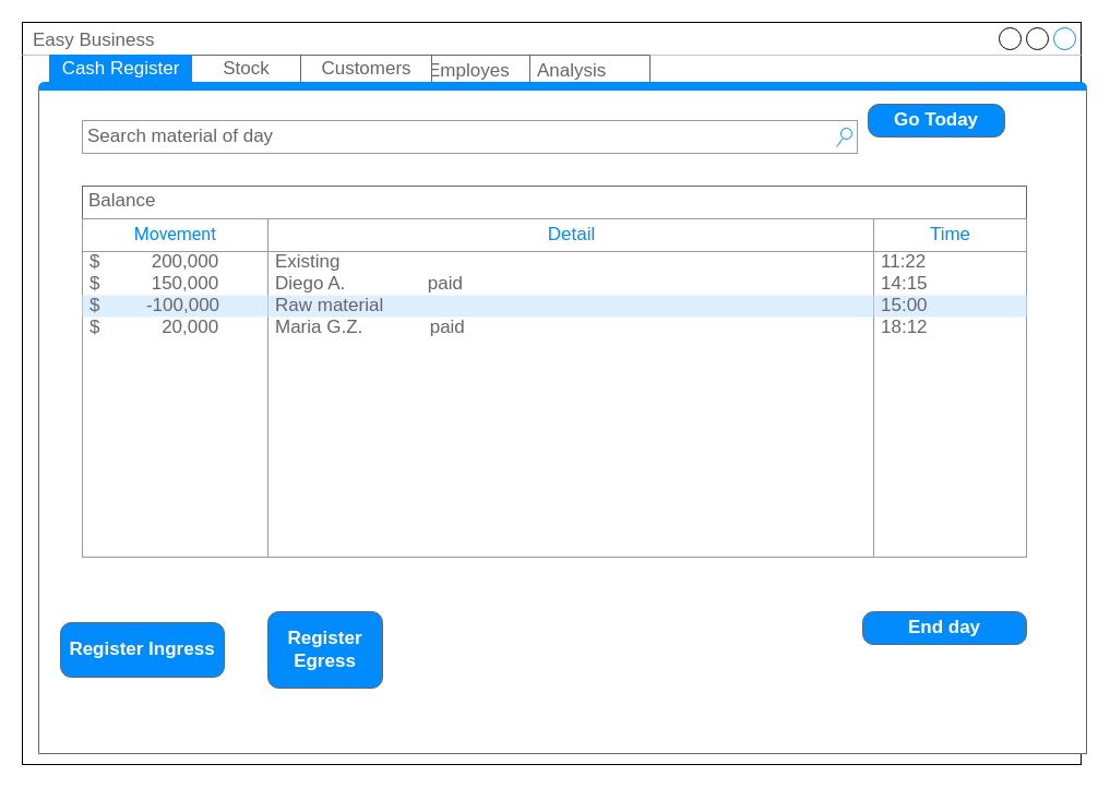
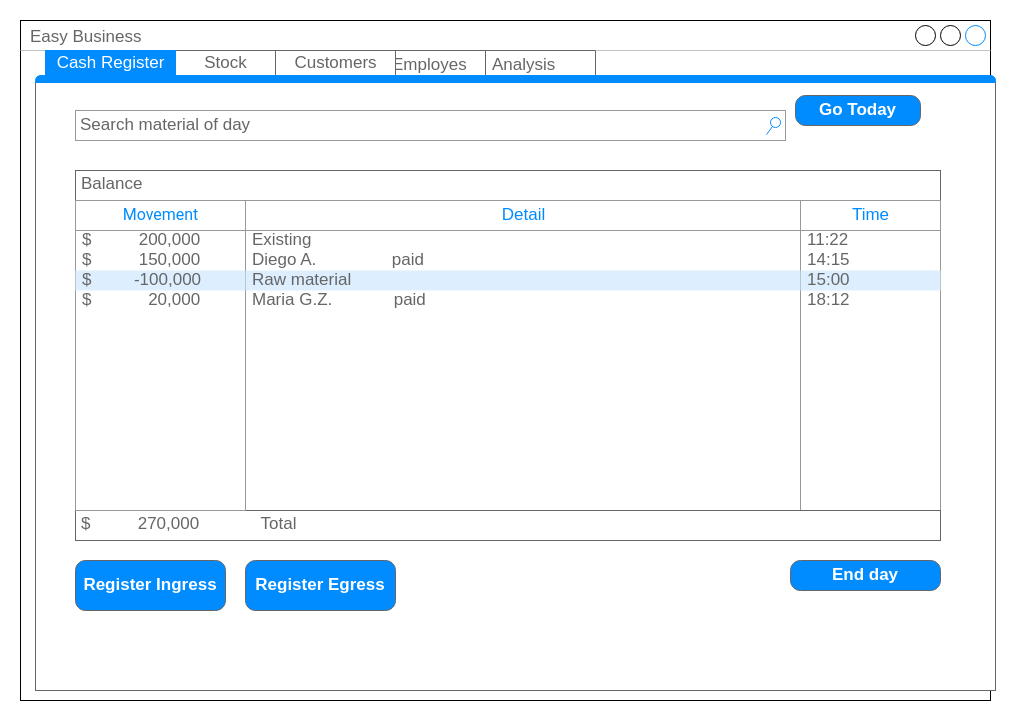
+ <mxCell id="23" value="$&amp;nbsp; &amp;nbsp; &amp;nbsp; &amp;nbsp; &amp;nbsp; 270,000&amp;nbsp; &amp;nbsp; &amp;nbsp; &amp;nbsp; &amp;nbsp; &amp;nbsp; &amp;nbsp;Total" style="strokeWidth=1;shadow=0;dashed=0;align=center;html=1;shape=mxgraph.mockup.text.textBox;fontColor=#666666;align=left;fontSize=17;spacingLeft=4;spacingTop=-3;strokeColor=#666666;mainText=;fillColor=#FFFFFF;" vertex="1" parent="5"><mxGeometry x="40" y="460" width="865" height="30" as="geometry" /></mxCell>
- <mxCell id="25" value="Register Ingress" style="strokeWidth=1;shadow=0;dashed=0;align=center;html=1;shape=mxgraph.mockup.buttons.button;strokeColor=#666666;fontColor=#ffffff;mainText=;buttonStyle=round;fontSize=17;fontStyle=1;fillColor=#008cff;whiteSpace=wrap;" vertex="1" parent="5"><mxGeometry x="20" y="520" width="150" height="50" as="geometry" /></mxCell>
+ <mxCell id="25" value="Register Ingress" style="strokeWidth=1;shadow=0;dashed=0;align=center;html=1;shape=mxgraph.mockup.buttons.button;strokeColor=#666666;fontColor=#ffffff;mainText=;buttonStyle=round;fontSize=17;fontStyle=1;fillColor=#008cff;whiteSpace=wrap;" vertex="1" parent="5"><mxGeometry x="40" y="510" width="150" height="50" as="geometry" /></mxCell>
- <mxCell id="26" value="Register Egress" style="strokeWidth=1;shadow=0;dashed=0;align=center;html=1;shape=mxgraph.mockup.buttons.button;strokeColor=#666666;fontColor=#ffffff;mainText=;buttonStyle=round;fontSize=17;fontStyle=1;fillColor=#008cff;whiteSpace=wrap;" vertex="1" parent="5"><mxGeometry x="210" y="510" width="105" height="70" as="geometry" /></mxCell>
+ <mxCell id="26" value="Register Egress" style="strokeWidth=1;shadow=0;dashed=0;align=center;html=1;shape=mxgraph.mockup.buttons.button;strokeColor=#666666;fontColor=#ffffff;mainText=;buttonStyle=round;fontSize=17;fontStyle=1;fillColor=#008cff;whiteSpace=wrap;" vertex="1" parent="5"><mxGeometry x="210" y="510" width="150" height="50" as="geometry" /></mxCell>
